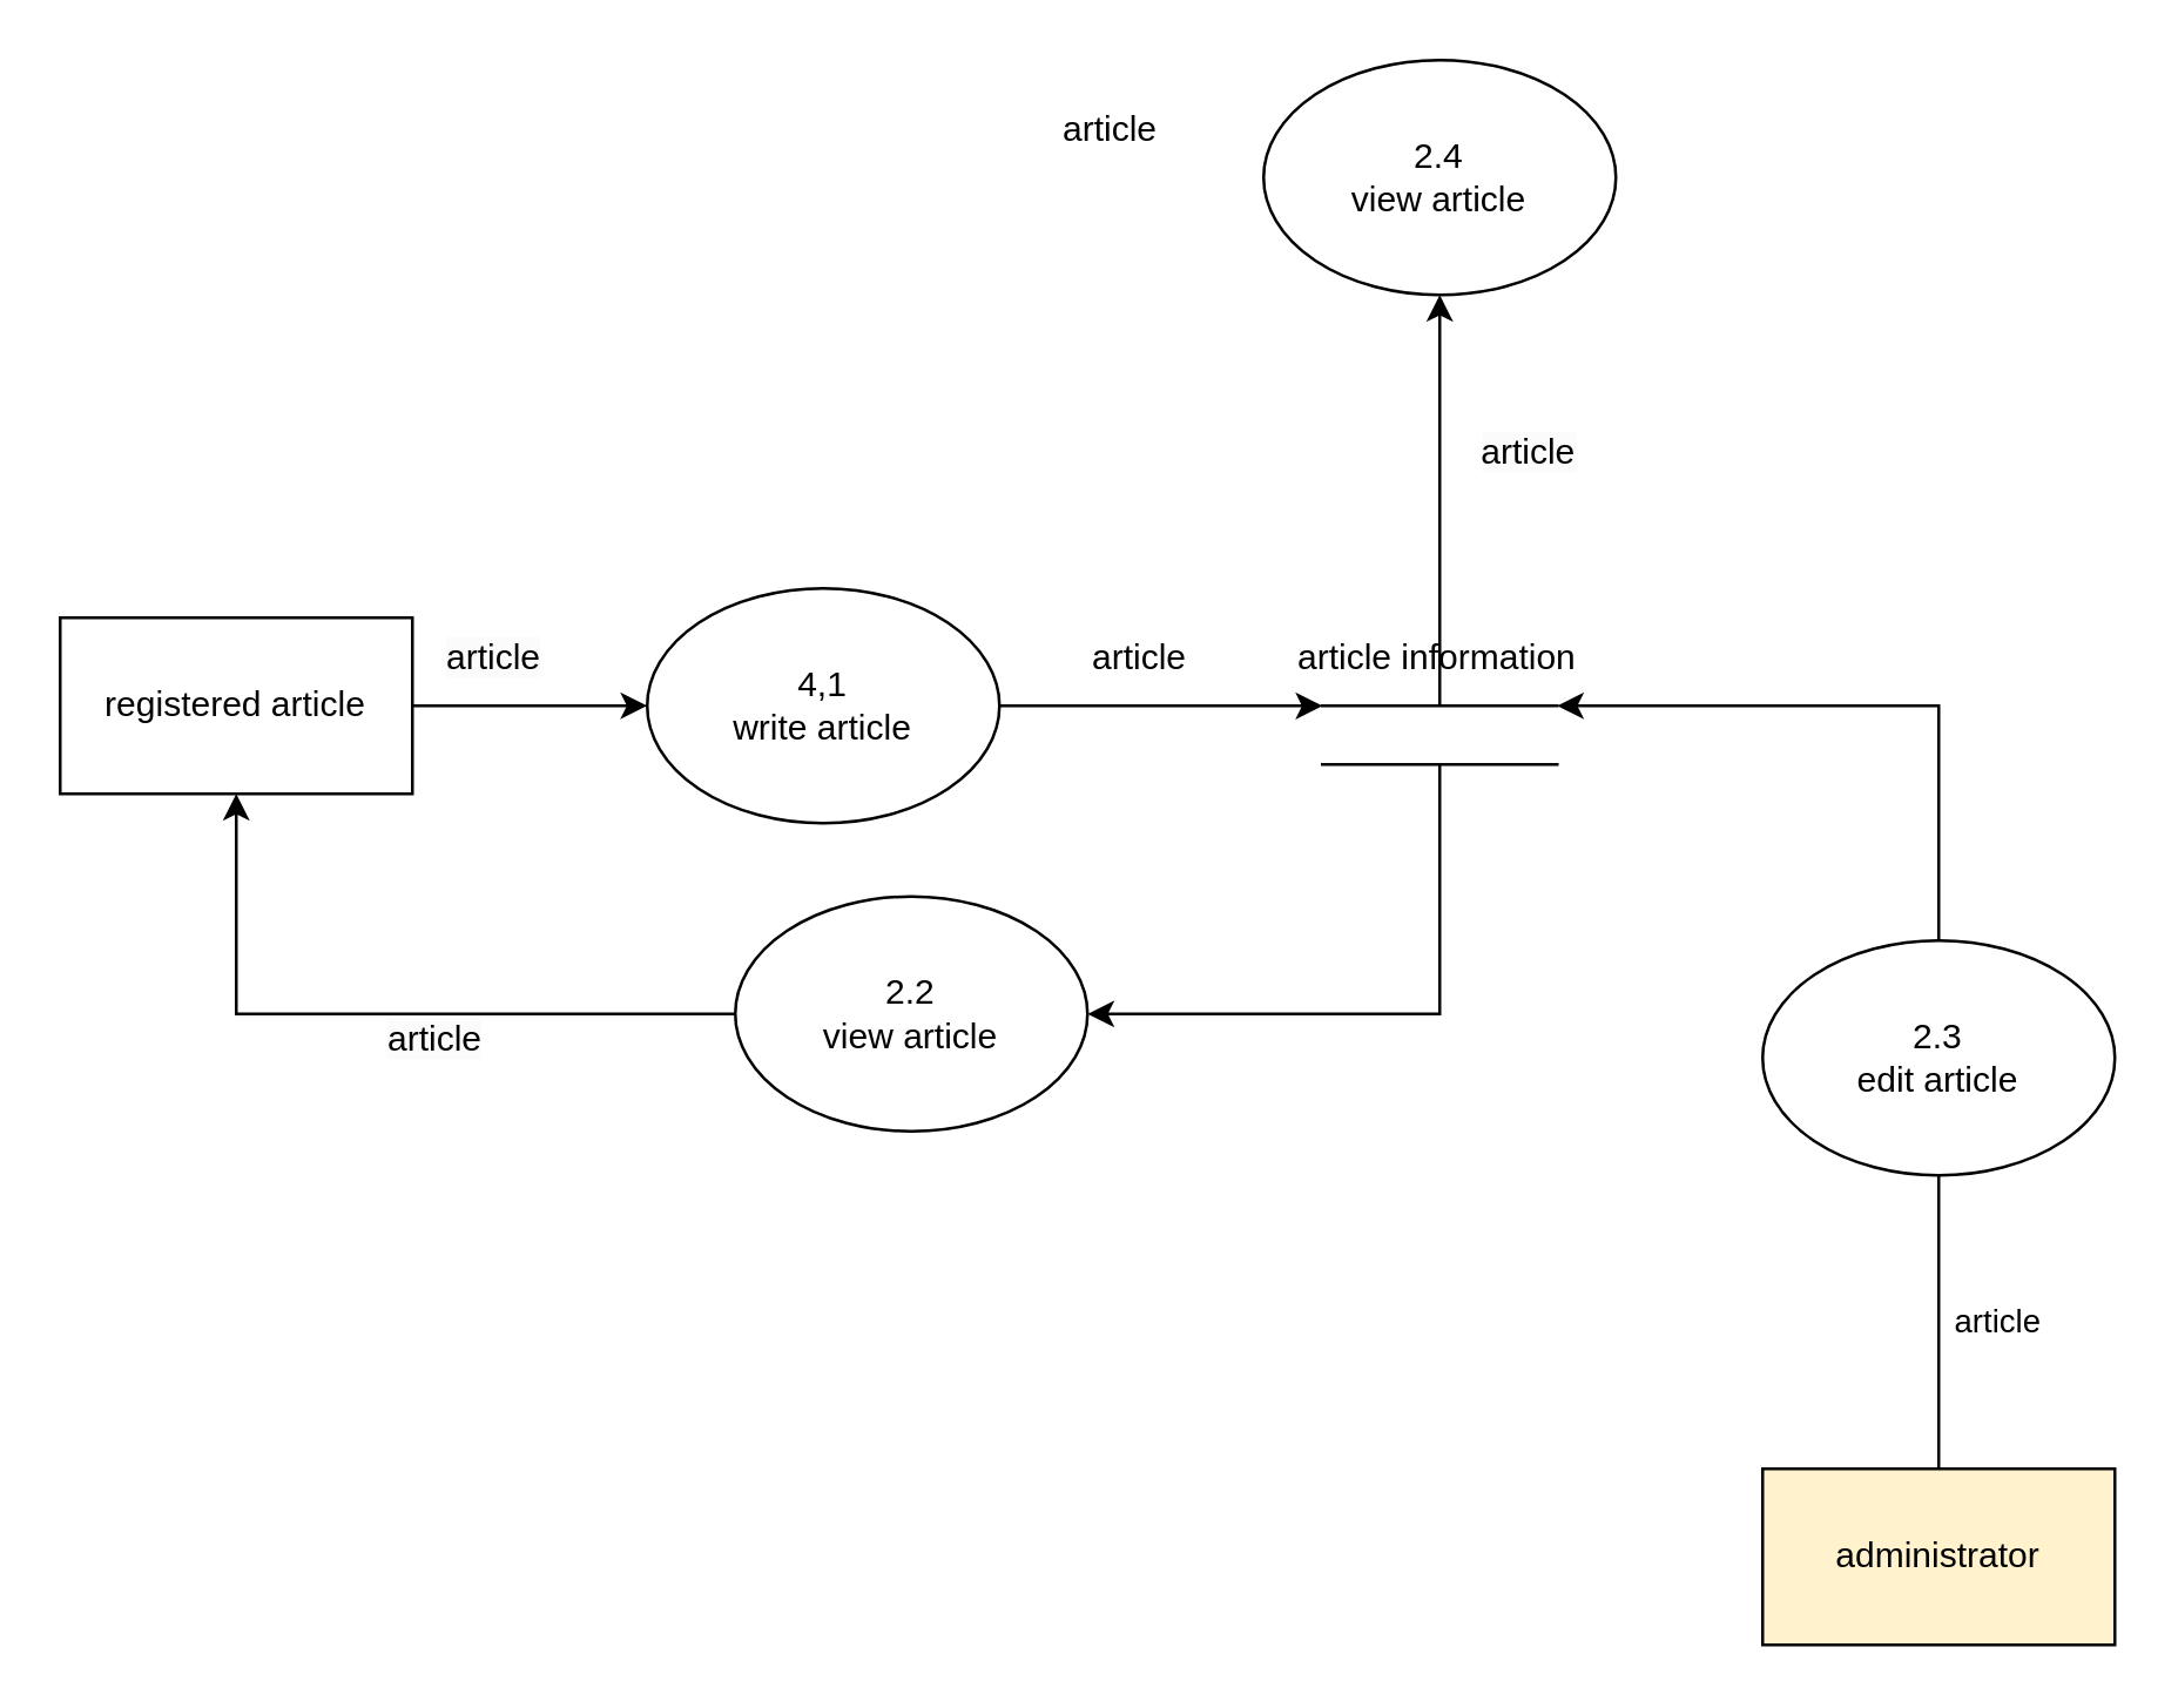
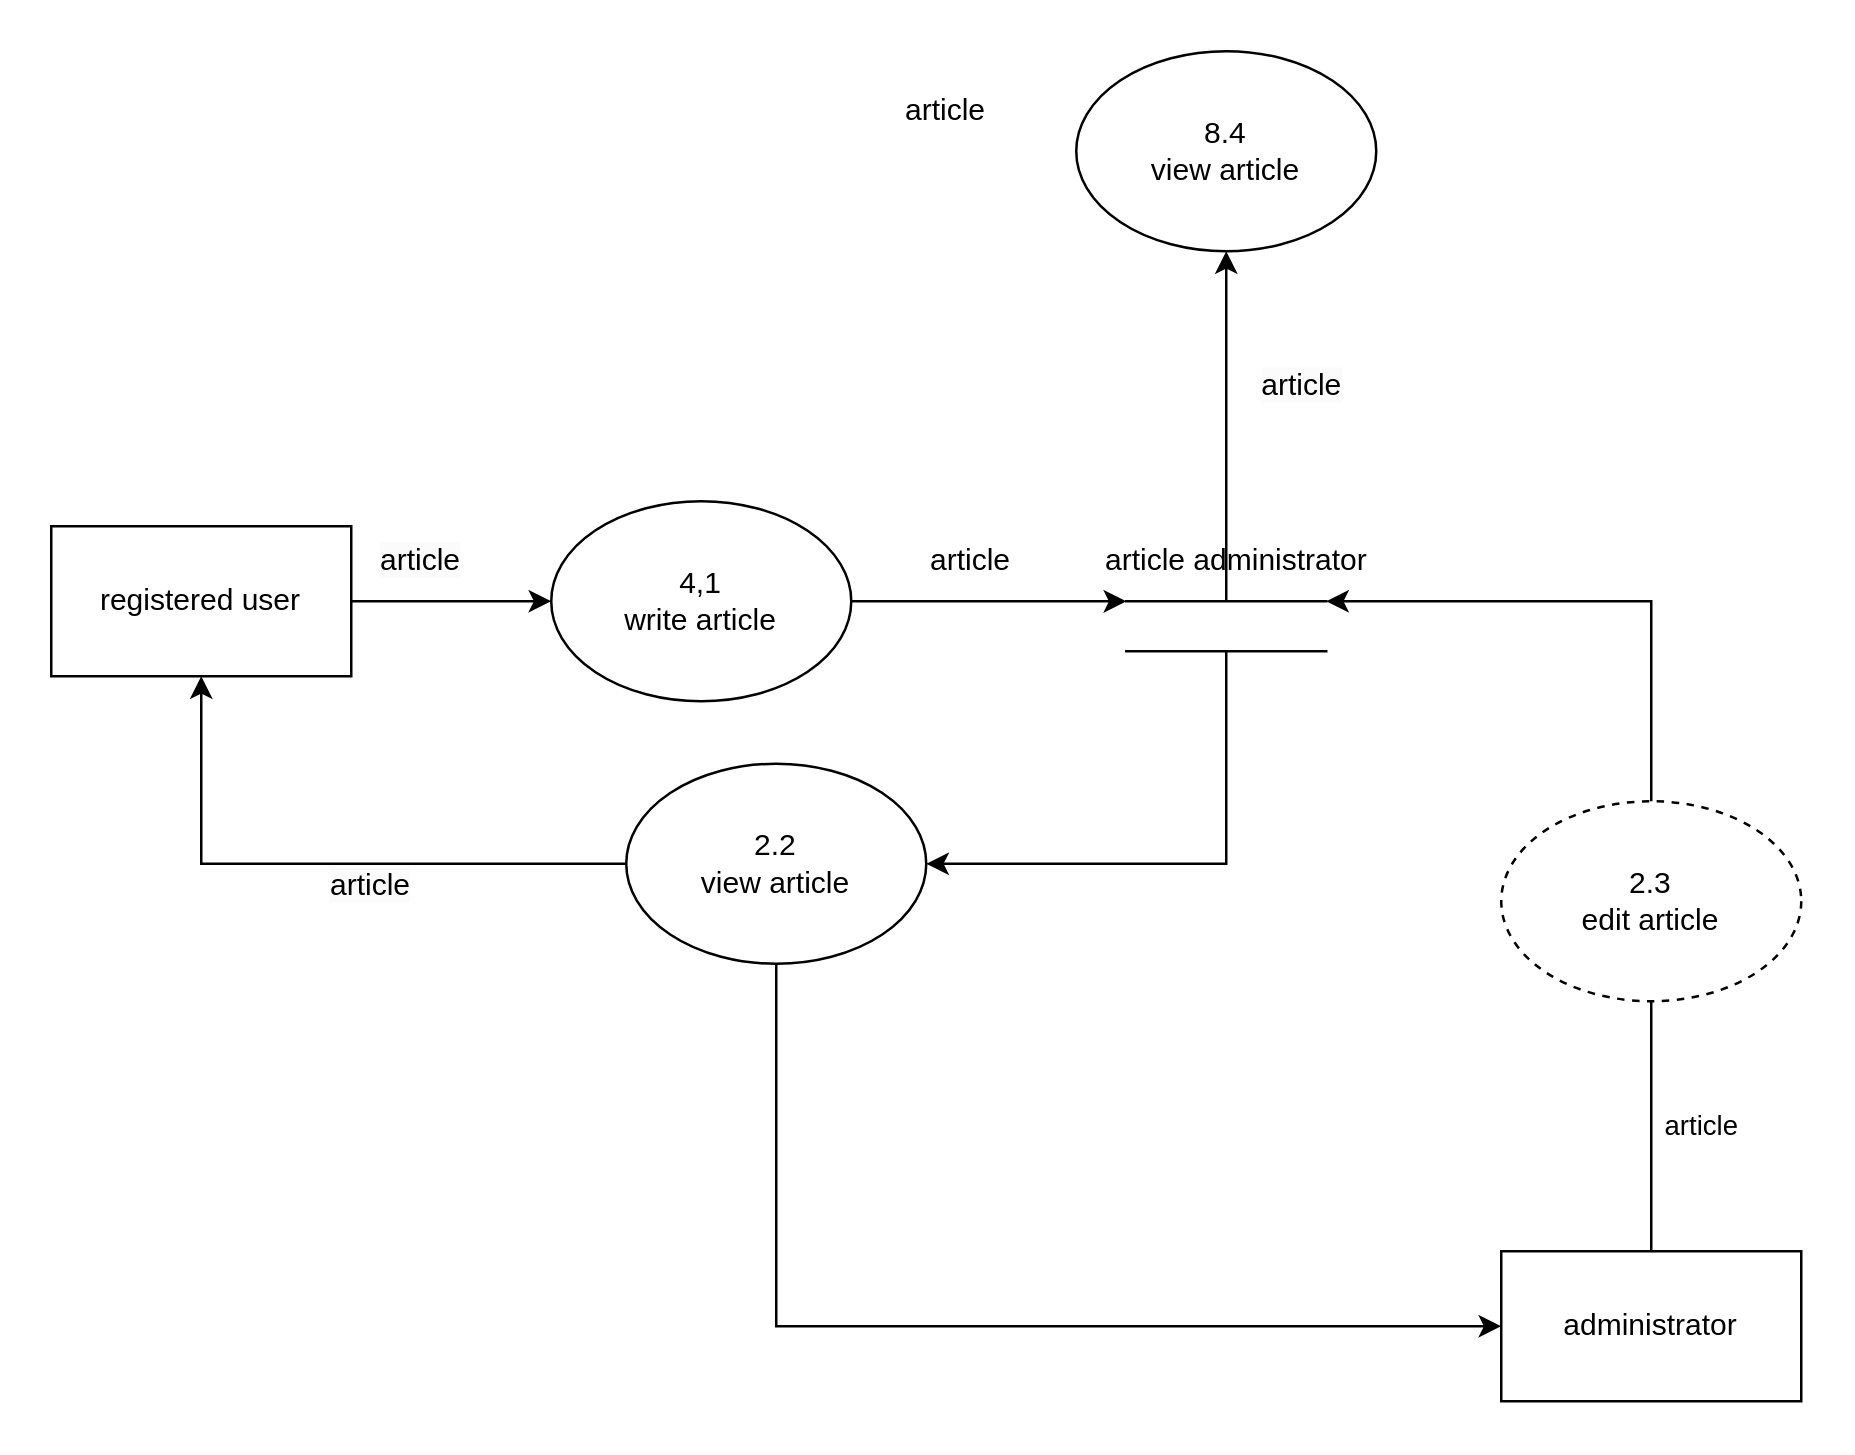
- <mxCell id="5" value="2.4&lt;br&gt;view article" style="ellipse;whiteSpace=wrap;html=1;" vertex="1" parent="1"><mxGeometry x="430" y="20" width="120" height="80" as="geometry" /></mxCell>
+ <mxCell id="5" value="8.4&lt;br&gt;view article" style="ellipse;whiteSpace=wrap;html=1;" vertex="1" parent="1"><mxGeometry x="430" y="20" width="120" height="80" as="geometry" /></mxCell>
- <mxCell id="7" value="article information" style="text;whiteSpace=wrap;" vertex="1" parent="1"><mxGeometry x="440" y="210" width="130" height="40" as="geometry" /></mxCell>
+ <mxCell id="7" value="article administrator" style="text;whiteSpace=wrap;" vertex="1" parent="1"><mxGeometry x="440" y="210" width="130" height="40" as="geometry" /></mxCell>
- <mxCell id="9" value="registered article" style="rounded=0;whiteSpace=wrap;html=1;" vertex="1" parent="1"><mxGeometry y="210" width="120" height="60" as="geometry" x="20" /></mxCell>
+ <mxCell id="9" value="registered user" style="rounded=0;whiteSpace=wrap;html=1;" vertex="1" parent="1"><mxGeometry y="210" width="120" height="60" as="geometry" x="20" /></mxCell>
- <mxCell id="13" value="2.3&lt;br&gt;edit article" style="ellipse;whiteSpace=wrap;html=1;" vertex="1" parent="1"><mxGeometry x="600" y="320" width="120" height="80" as="geometry" /></mxCell>
+ <mxCell id="13" value="2.3&lt;br&gt;edit article" style="ellipse;whiteSpace=wrap;html=1;dashed=1;" vertex="1" parent="1"><mxGeometry x="600" y="320" width="120" height="80" as="geometry" /></mxCell>
+ <mxCell id="16" style="edgeStyle=orthogonalEdgeStyle;rounded=0;orthogonalLoop=1;jettySize=auto;html=1;exitX=0.5;exitY=1;exitDx=0;exitDy=0;entryX=0;entryY=0.5;entryDx=0;entryDy=0;" edge="1" parent="1" source="18" target="15"><mxGeometry relative="1" as="geometry" /></mxCell>
- <mxCell id="15" value="administrator" style="rounded=0;whiteSpace=wrap;html=1;fillColor=#fff2cc;" vertex="1" parent="1"><mxGeometry x="600" y="500" width="120" height="60" as="geometry" /></mxCell>
+ <mxCell id="15" value="administrator" style="rounded=0;whiteSpace=wrap;html=1;" vertex="1" parent="1"><mxGeometry x="600" y="500" width="120" height="60" as="geometry" /></mxCell>
